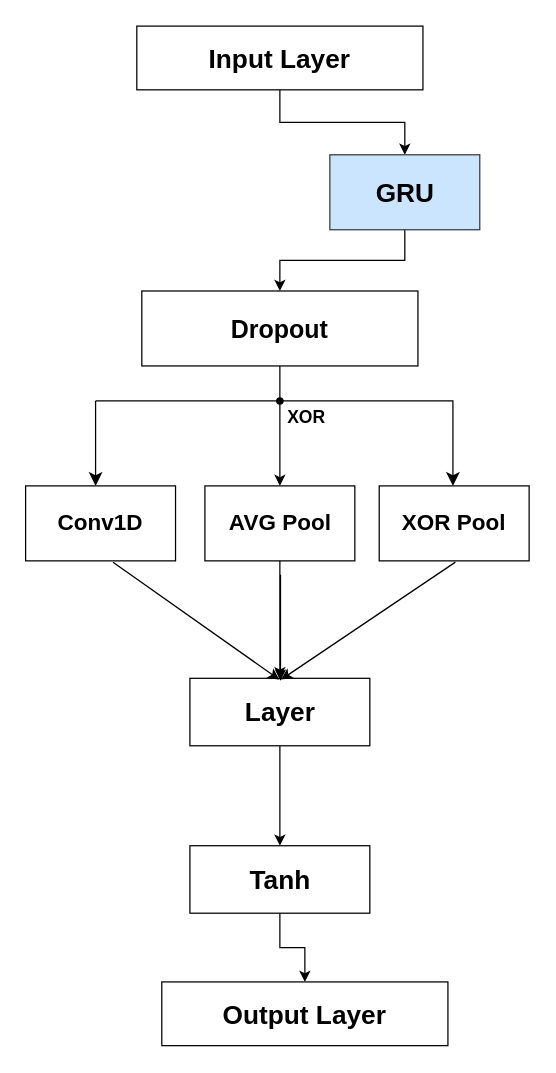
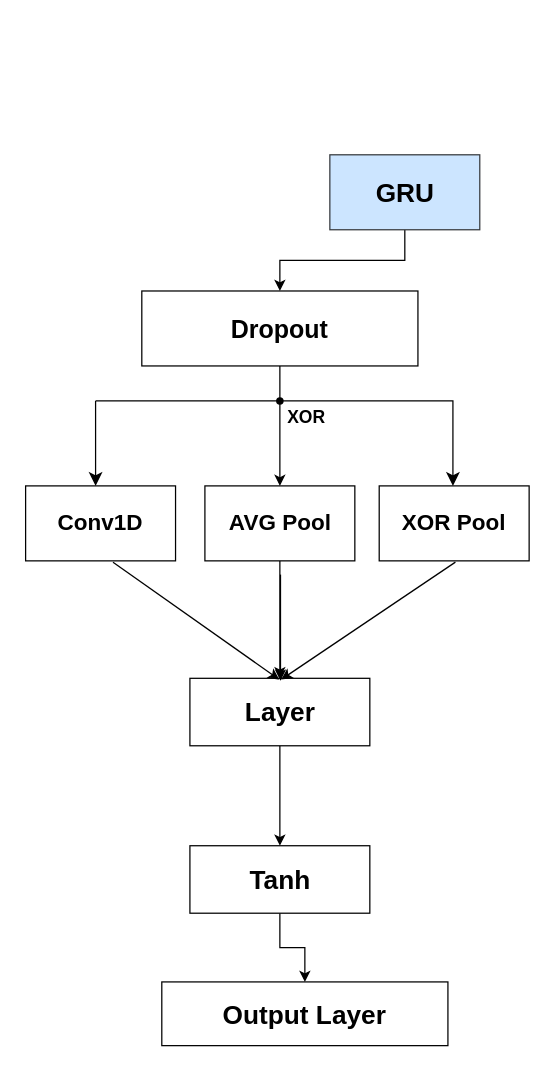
- <mxCell id="3" value="&lt;font style=&quot;font-size: 21px;&quot;&gt;&lt;b&gt;Input Layer&lt;/b&gt;&lt;br&gt;&lt;/font&gt;" style="rounded=0;whiteSpace=wrap;html=1;" vertex="1" parent="1"><mxGeometry x="109" y="20" width="229" height="51" as="geometry" /></mxCell>
- <mxCell id="2" value="" style="edgeStyle=orthogonalEdgeStyle;rounded=0;orthogonalLoop=1;jettySize=auto;html=1;" edge="1" parent="1" source="3" target="5"><mxGeometry relative="1" as="geometry" /></mxCell>
